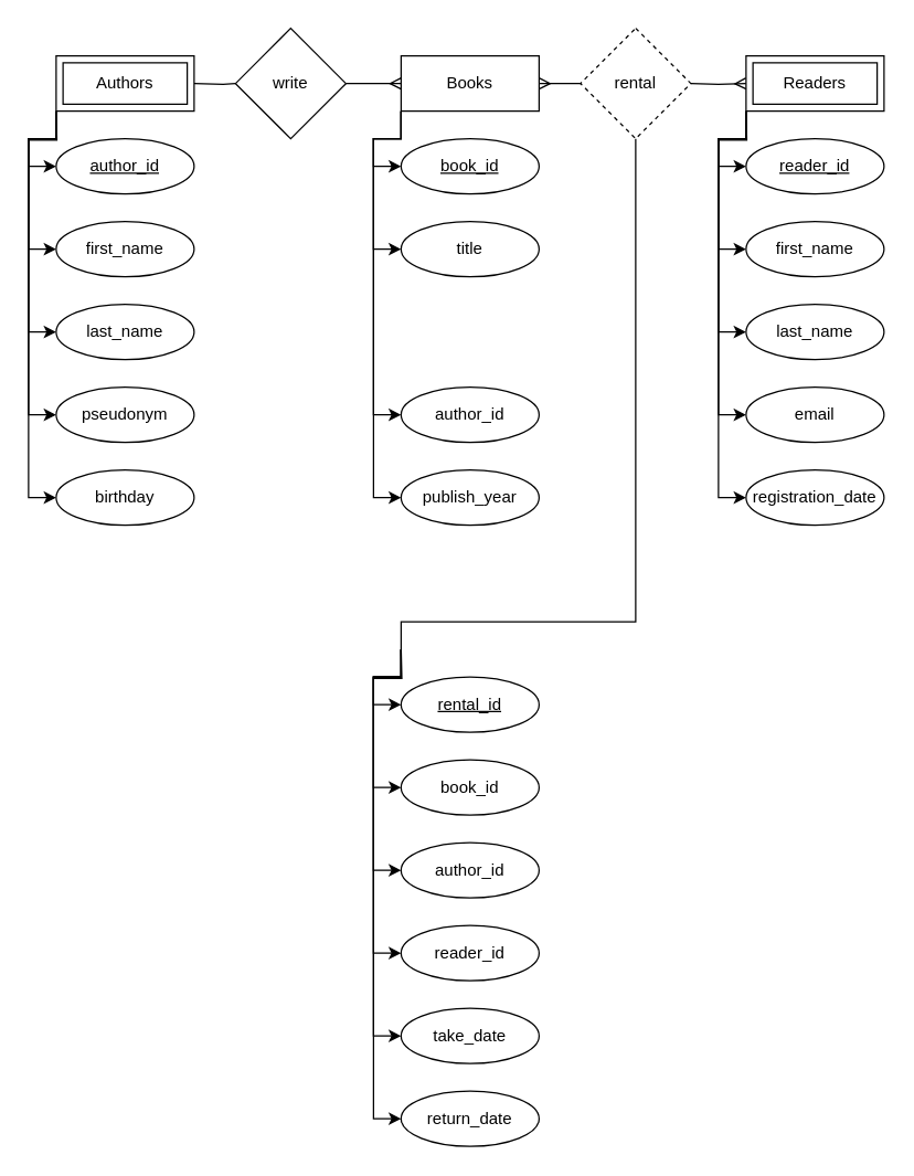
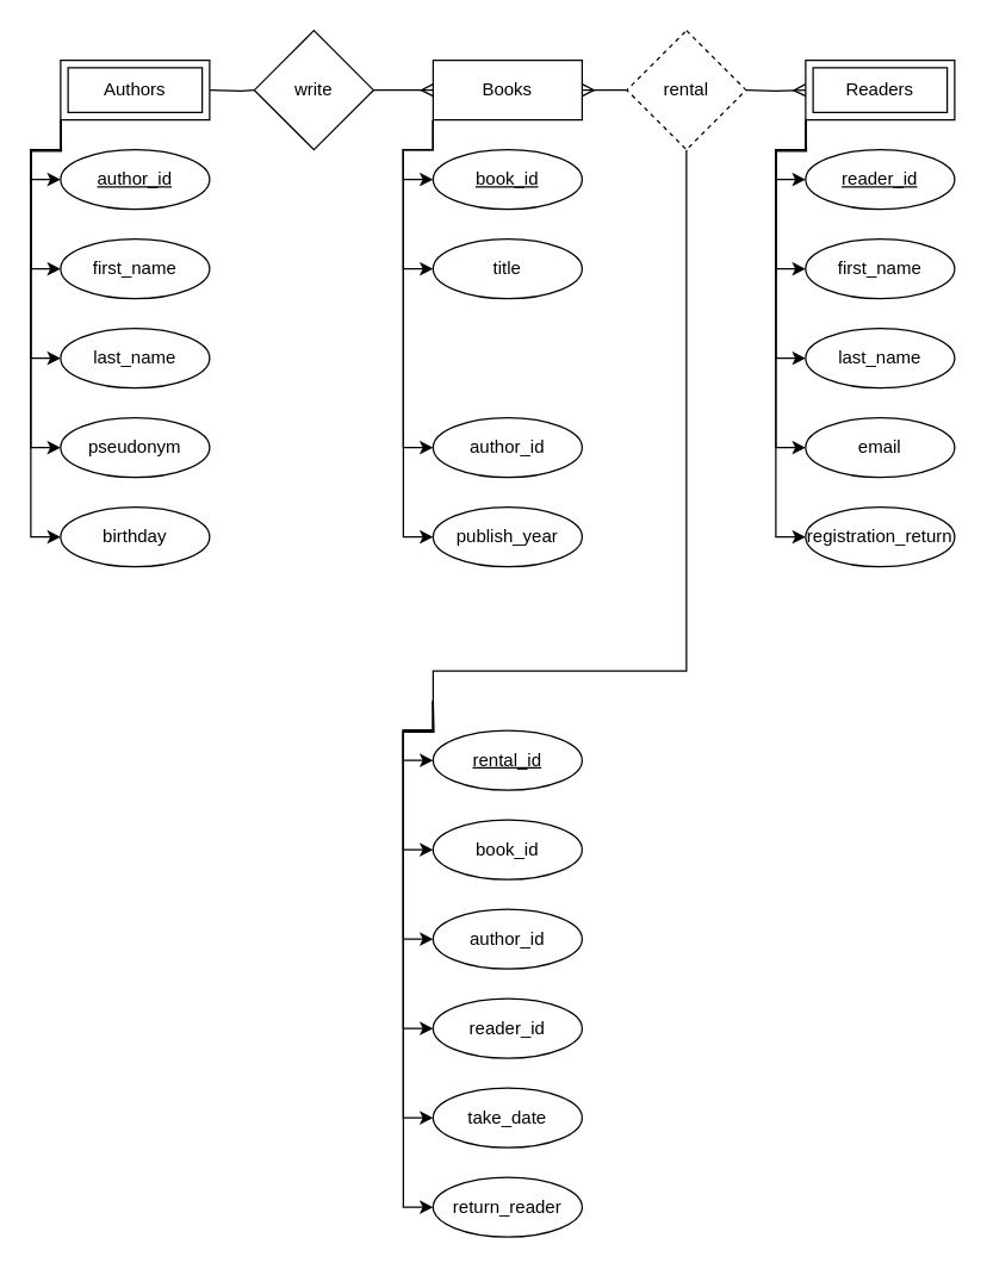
- <mxCell id="32" value="registration_date" style="ellipse;whiteSpace=wrap;html=1;align=center;" vertex="1" parent="1"><mxGeometry x="540" y="340" width="100" height="40" as="geometry" /></mxCell>
+ <mxCell id="32" value="registration_return" style="ellipse;whiteSpace=wrap;html=1;align=center;" vertex="1" parent="1"><mxGeometry x="540" y="340" width="100" height="40" as="geometry" /></mxCell>
- <mxCell id="48" value="return_date" style="ellipse;whiteSpace=wrap;html=1;align=center;" vertex="1" parent="1"><mxGeometry x="290" y="790" width="100" height="40" as="geometry" /></mxCell>
+ <mxCell id="48" value="return_reader" style="ellipse;whiteSpace=wrap;html=1;align=center;" vertex="1" parent="1"><mxGeometry x="290" y="790" width="100" height="40" as="geometry" /></mxCell>
